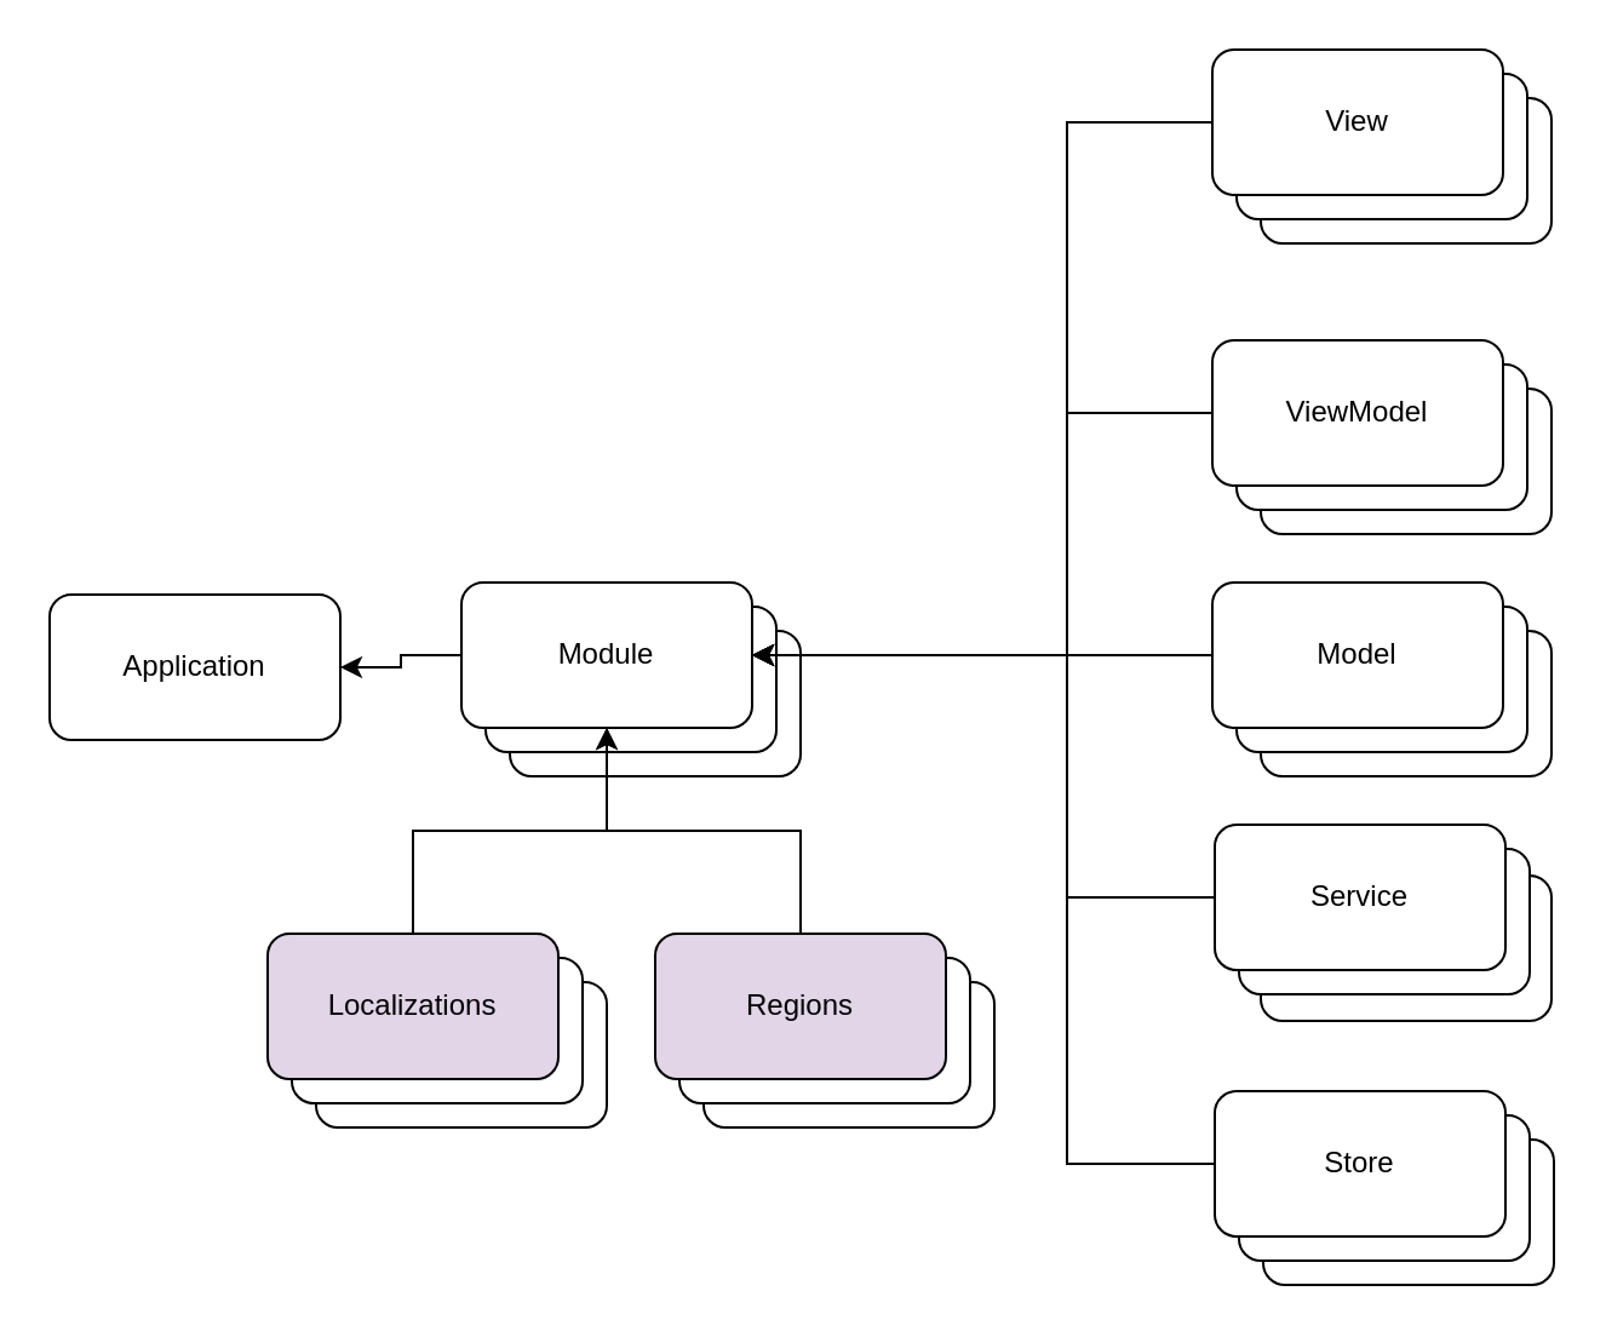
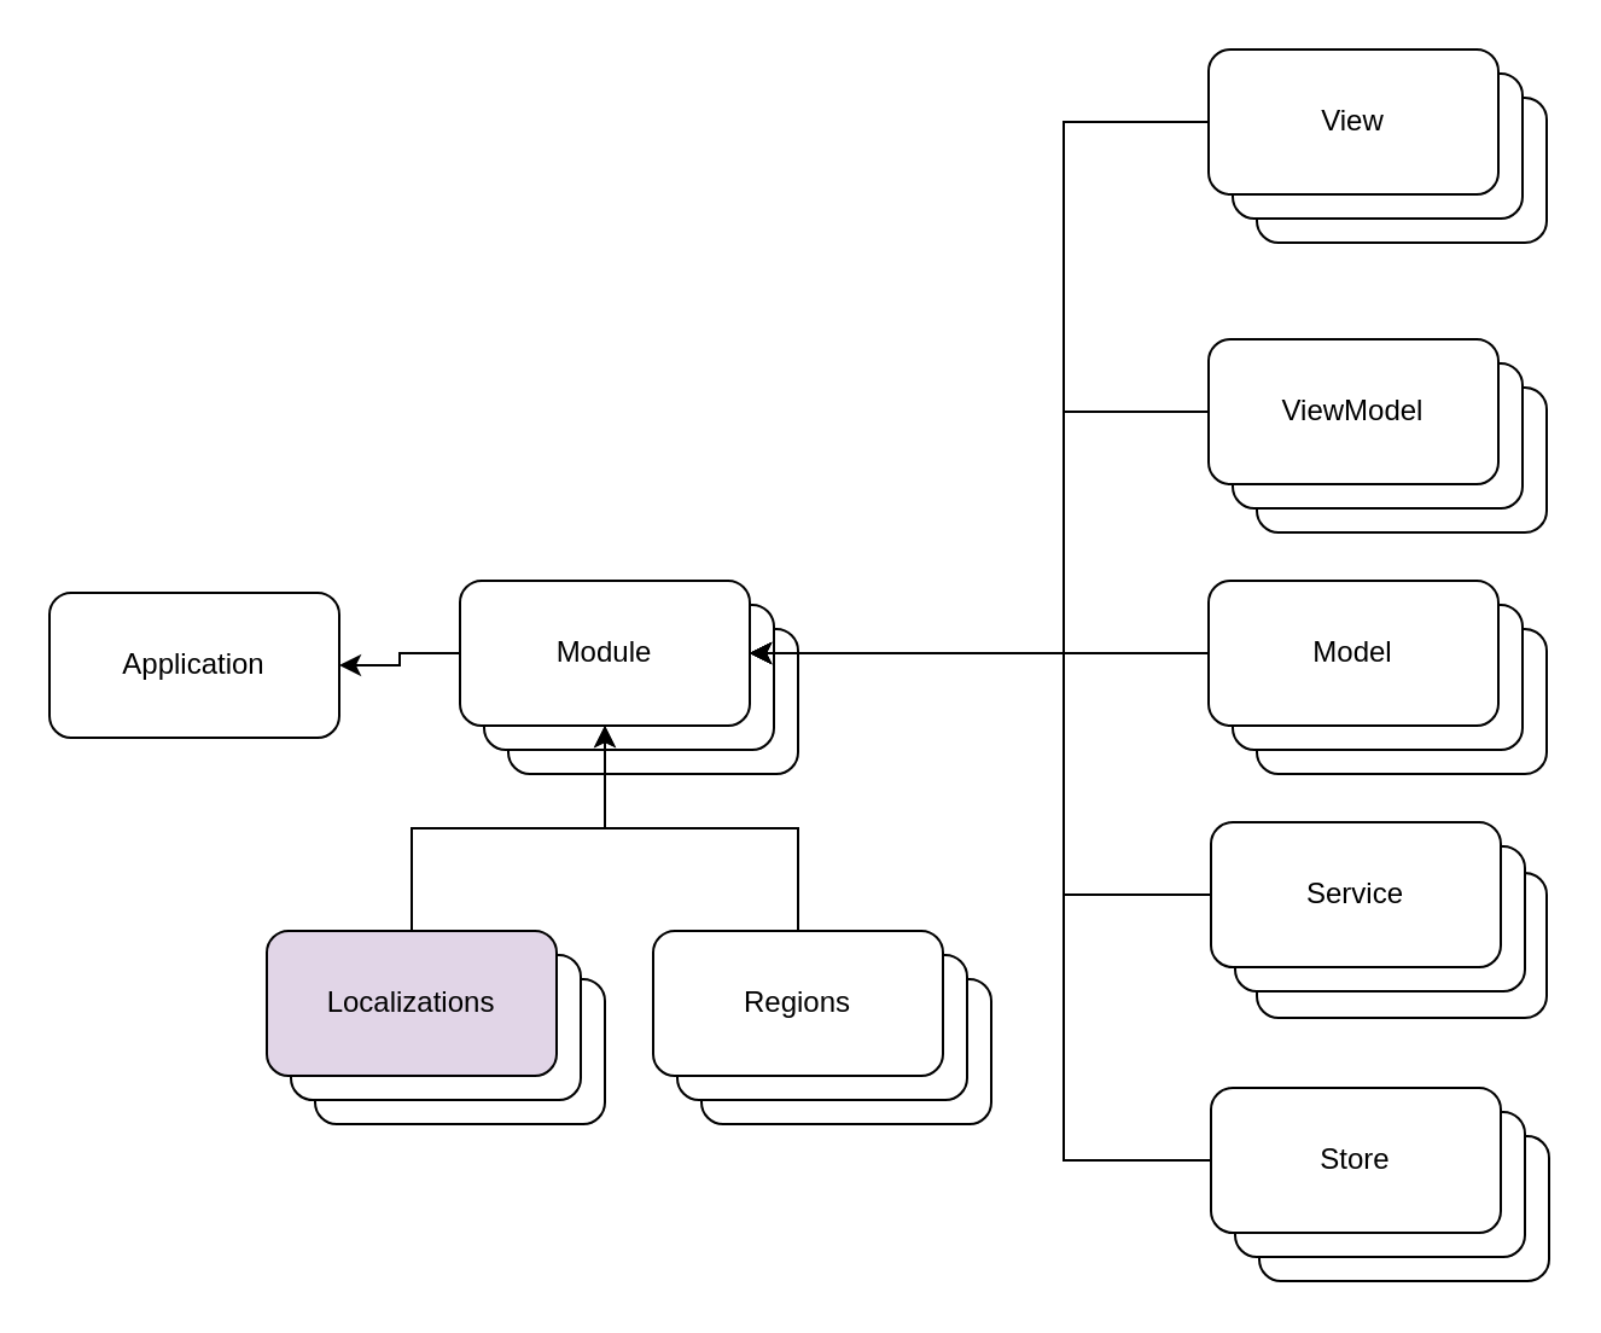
- <mxCell id="34" value="Regions" style="rounded=1;whiteSpace=wrap;html=1;fillColor=#e1d5e7;" vertex="1" parent="1"><mxGeometry x="270" y="385" width="120" height="60" as="geometry" /></mxCell>
+ <mxCell id="34" value="Regions" style="rounded=1;whiteSpace=wrap;html=1;" vertex="1" parent="1"><mxGeometry x="270" y="385" width="120" height="60" as="geometry" /></mxCell>
